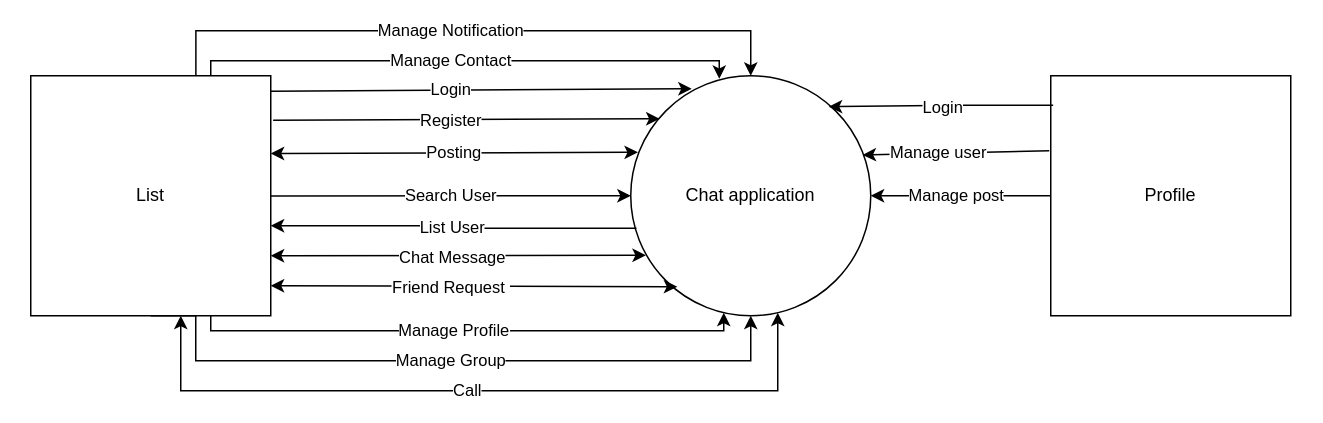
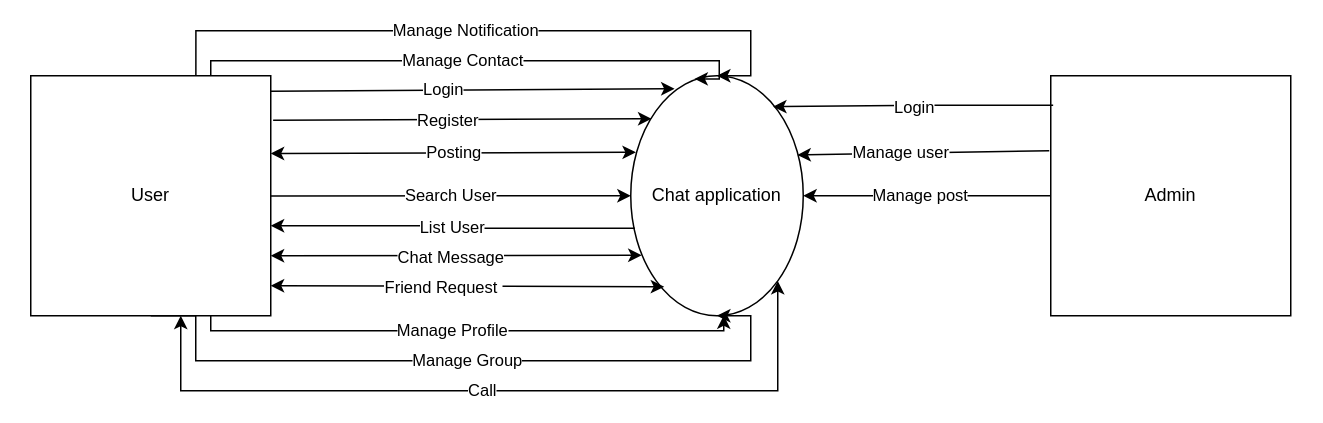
- <mxCell id="7" value="List" style="whiteSpace=wrap;html=1;aspect=fixed;" vertex="1" parent="1"><mxGeometry y="50" width="160" height="160" as="geometry" x="20" /></mxCell>
+ <mxCell id="7" value="User" style="whiteSpace=wrap;html=1;aspect=fixed;" vertex="1" parent="1"><mxGeometry y="50" width="160" height="160" as="geometry" x="20" /></mxCell>
- <mxCell id="3" value="Chat application" style="ellipse;whiteSpace=wrap;html=1;aspect=fixed;" vertex="1" parent="1"><mxGeometry x="420" y="50" width="160" height="160" as="geometry" /></mxCell>
+ <mxCell id="3" value="Chat application" style="ellipse;whiteSpace=wrap;html=1;aspect=fixed;" vertex="1" parent="1"><mxGeometry x="420" y="50" width="115" height="160" as="geometry" /></mxCell>
- <mxCell id="4" value="Profile" style="whiteSpace=wrap;html=1;aspect=fixed;" vertex="1" parent="1"><mxGeometry x="700" y="50" width="160" height="160" as="geometry" /></mxCell>
+ <mxCell id="4" value="Admin" style="whiteSpace=wrap;html=1;aspect=fixed;" vertex="1" parent="1"><mxGeometry x="700" y="50" width="160" height="160" as="geometry" /></mxCell>
